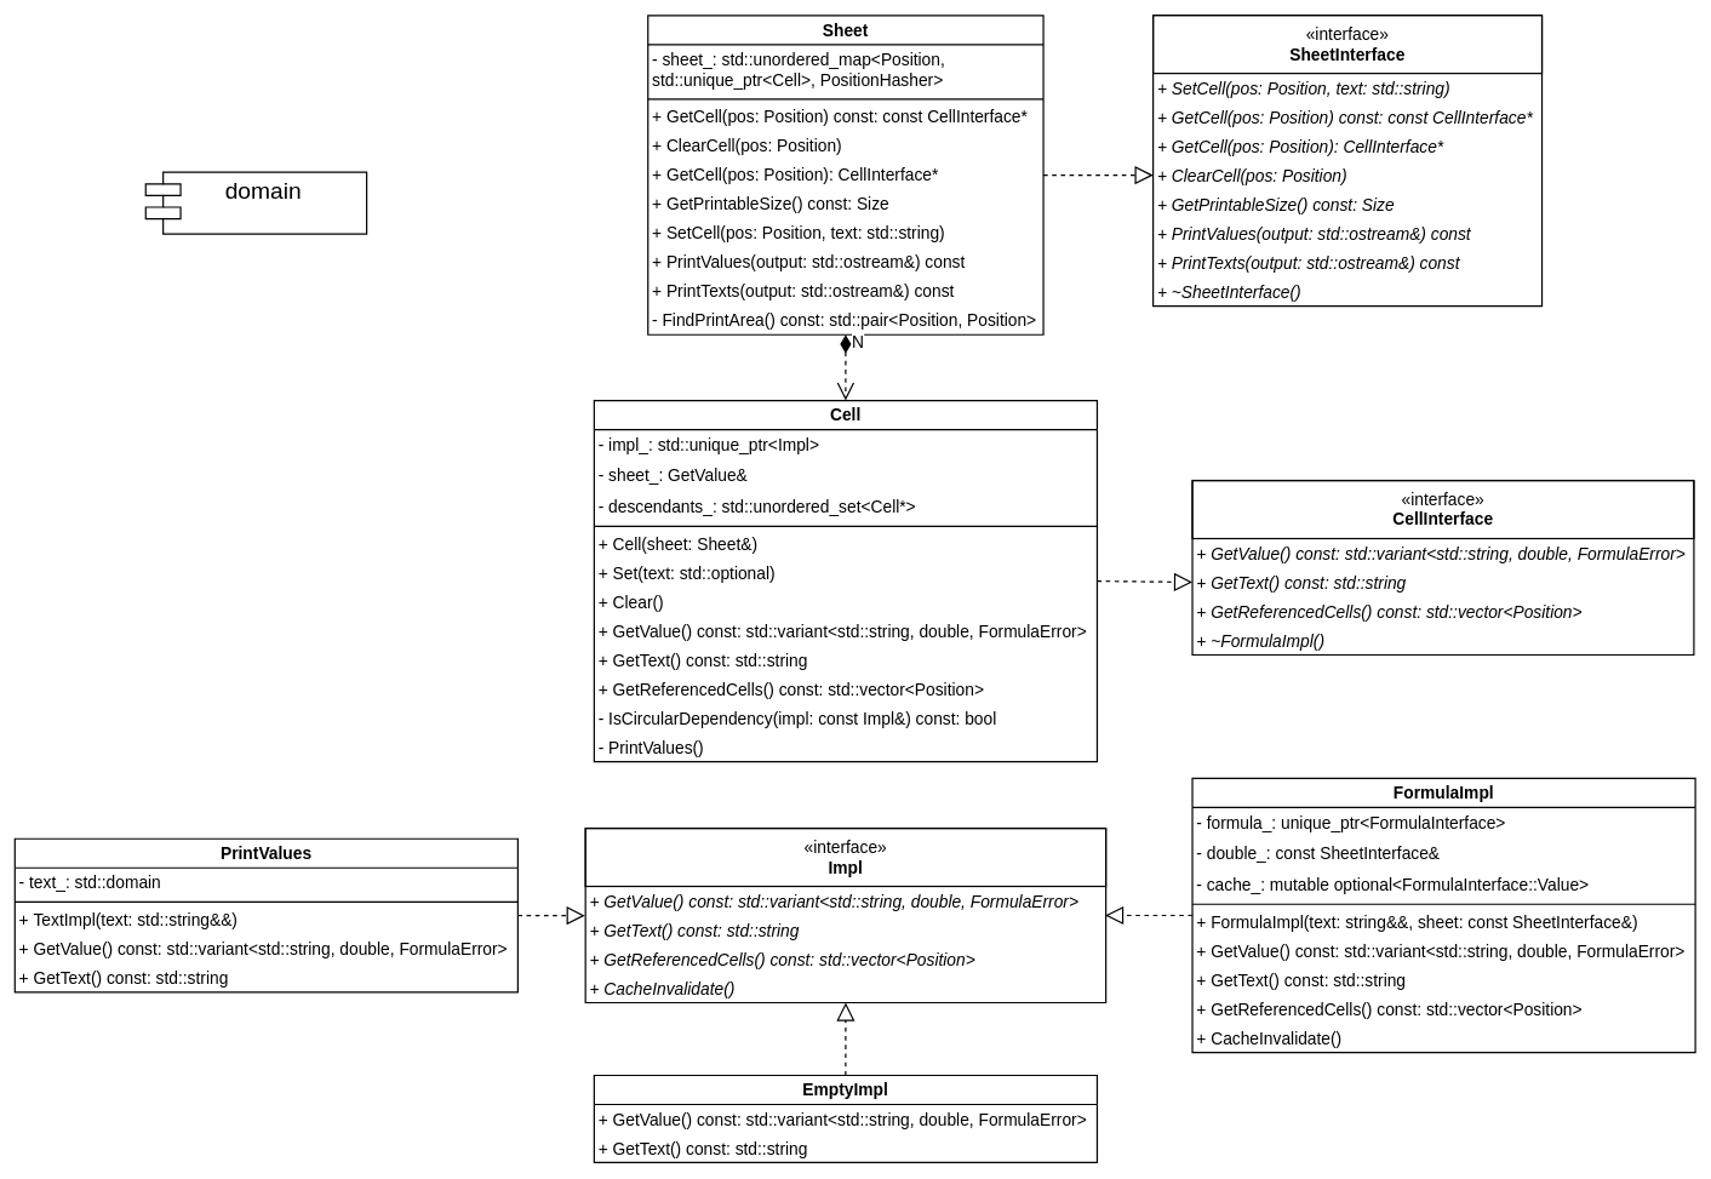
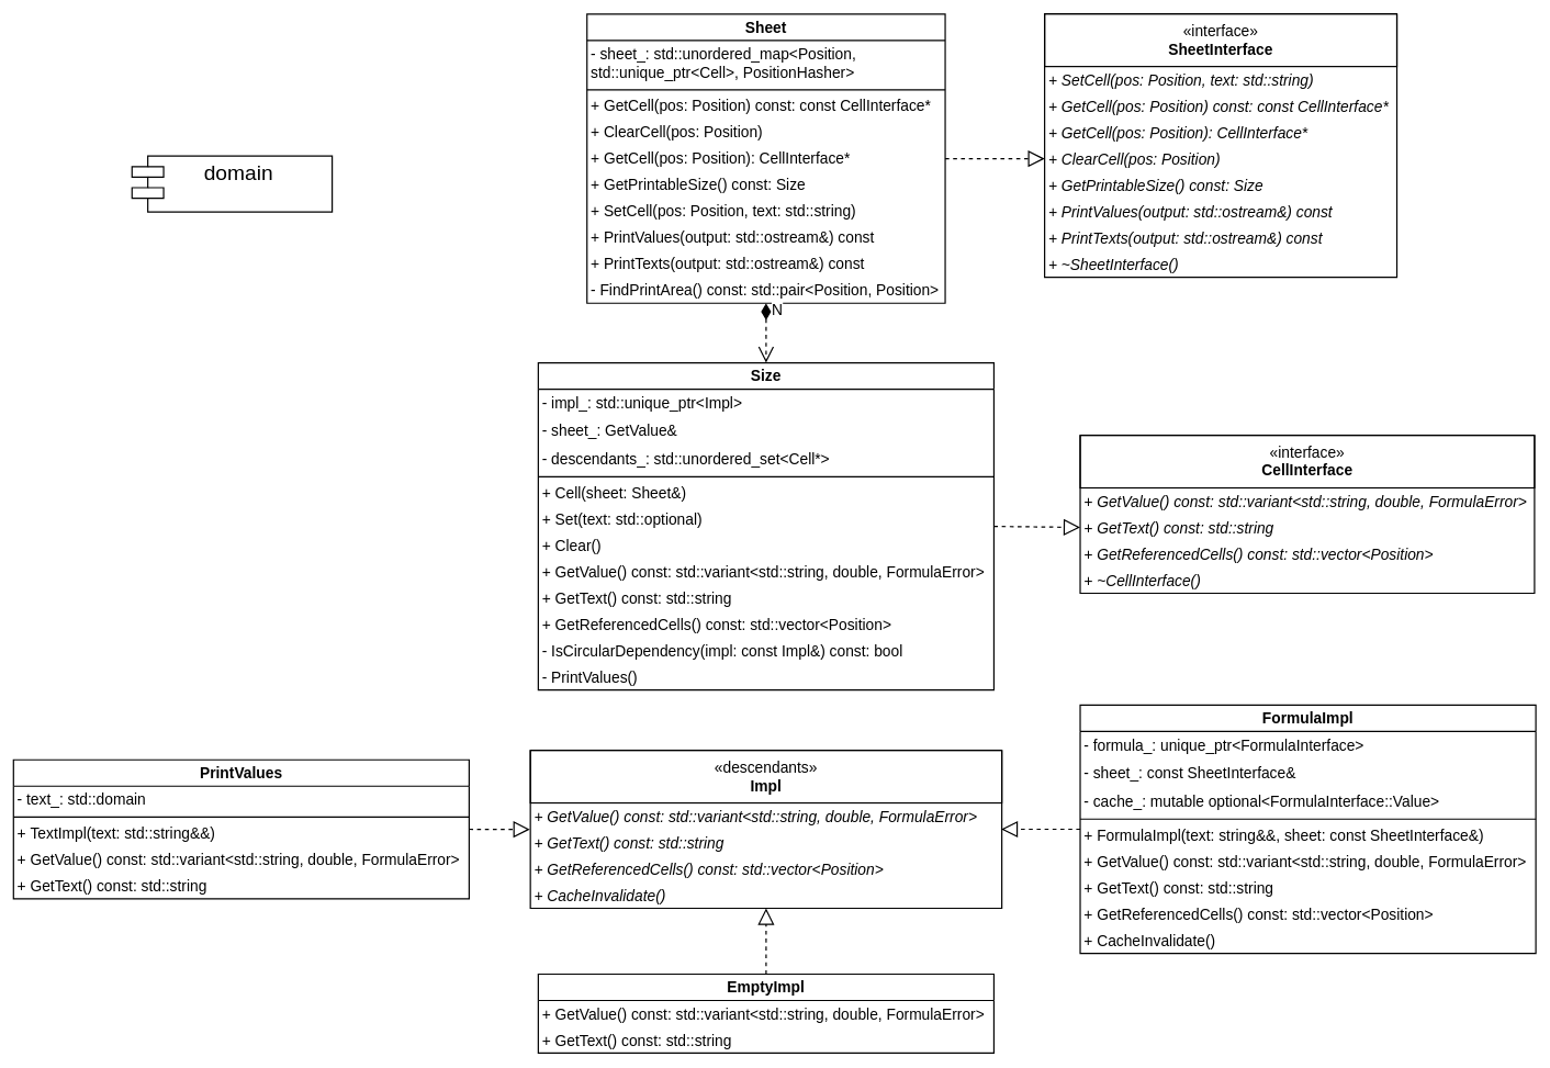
- <mxCell id="29" value="Cell" style="swimlane;fontStyle=1;align=center;verticalAlign=top;childLayout=stackLayout;horizontal=1;startSize=40;horizontalStack=0;resizeParent=1;resizeParentMax=0;resizeLast=0;collapsible=1;marginBottom=0;whiteSpace=wrap;html=1;fontSize=23;strokeWidth=2;shadow=0;fillColor=none;strokeColor=#000000;fontColor=#000000;" parent="1" vertex="1"><mxGeometry x="817" y="550" width="692" height="497" as="geometry"><mxRectangle x="165" y="-614" width="130" height="30" as="alternateBounds" /></mxGeometry></mxCell>
+ <mxCell id="29" value="Size" style="swimlane;fontStyle=1;align=center;verticalAlign=top;childLayout=stackLayout;horizontal=1;startSize=40;horizontalStack=0;resizeParent=1;resizeParentMax=0;resizeLast=0;collapsible=1;marginBottom=0;whiteSpace=wrap;html=1;fontSize=23;strokeWidth=2;shadow=0;fillColor=none;strokeColor=#000000;fontColor=#000000;" parent="1" vertex="1"><mxGeometry x="817" y="550" width="692" height="497" as="geometry"><mxRectangle x="165" y="-614" width="130" height="30" as="alternateBounds" /></mxGeometry></mxCell>
- <mxCell id="17" value="+ ~FormulaImpl()" style="text;align=left;verticalAlign=top;spacingLeft=4;spacingRight=4;overflow=hidden;rotatable=0;points=[[0,0.5],[1,0.5]];portConstraint=eastwest;rounded=0;shadow=0;html=0;fontStyle=2;fontSize=23;strokeWidth=2;fillColor=none;strokeColor=none;fontColor=#000000;" parent="12" vertex="1"><mxGeometry y="200" width="690" height="40" as="geometry" /></mxCell>
+ <mxCell id="17" value="+ ~CellInterface()" style="text;align=left;verticalAlign=top;spacingLeft=4;spacingRight=4;overflow=hidden;rotatable=0;points=[[0,0.5],[1,0.5]];portConstraint=eastwest;rounded=0;shadow=0;html=0;fontStyle=2;fontSize=23;strokeWidth=2;fillColor=none;strokeColor=none;fontColor=#000000;" parent="12" vertex="1"><mxGeometry y="200" width="690" height="40" as="geometry" /></mxCell>
- <mxCell id="59" value="- double_: const SheetInterface&amp;" style="text;align=left;verticalAlign=top;spacingLeft=4;spacingRight=4;overflow=hidden;rotatable=0;points=[[0,0.5],[1,0.5]];portConstraint=eastwest;rounded=0;shadow=0;html=0;fontStyle=0;fontSize=23;strokeWidth=2;fillColor=none;strokeColor=none;fontColor=#000000;" parent="57" vertex="1"><mxGeometry y="83" width="692" height="43" as="geometry" /></mxCell>
+ <mxCell id="59" value="- sheet_: const SheetInterface&amp;" style="text;align=left;verticalAlign=top;spacingLeft=4;spacingRight=4;overflow=hidden;rotatable=0;points=[[0,0.5],[1,0.5]];portConstraint=eastwest;rounded=0;shadow=0;html=0;fontStyle=0;fontSize=23;strokeWidth=2;fillColor=none;strokeColor=none;fontColor=#000000;" parent="57" vertex="1"><mxGeometry y="83" width="692" height="43" as="geometry" /></mxCell>
- <mxCell id="43" value="&lt;font style=&quot;font-size: 23px;&quot;&gt;«interface»&lt;br&gt;&lt;span style=&quot;font-size: 23px;&quot;&gt;&lt;b&gt;Impl&lt;/b&gt;&lt;/span&gt;&lt;br&gt;&lt;/font&gt;" style="html=1;whiteSpace=wrap;fillColor=none;strokeWidth=2;strokeColor=#000000;fontColor=#000000;" parent="42" vertex="1"><mxGeometry width="716" height="80" as="geometry" /></mxCell>
+ <mxCell id="43" value="&lt;font style=&quot;font-size: 23px;&quot;&gt;«descendants»&lt;br&gt;&lt;span style=&quot;font-size: 23px;&quot;&gt;&lt;b&gt;Impl&lt;/b&gt;&lt;/span&gt;&lt;br&gt;&lt;/font&gt;" style="html=1;whiteSpace=wrap;fillColor=none;strokeWidth=2;strokeColor=#000000;fontColor=#000000;" parent="42" vertex="1"><mxGeometry width="716" height="80" as="geometry" /></mxCell>
